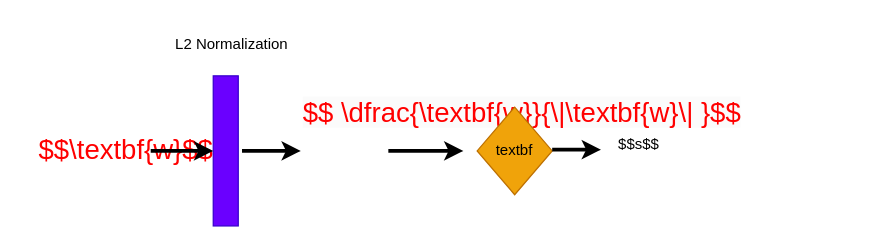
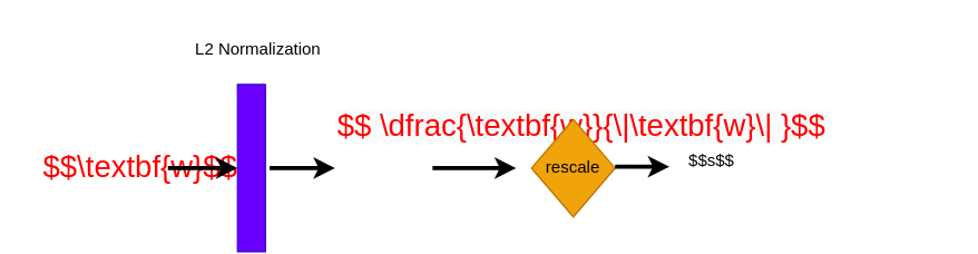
- <mxCell id="8" value="textbf" style="rhombus;whiteSpace=wrap;html=1;fillColor=#f0a30a;fontColor=#000000;strokeColor=#BD7000;" vertex="1" parent="1"><mxGeometry x="381" y="85" width="60" height="70" as="geometry" /></mxCell>
+ <mxCell id="8" value="rescale" style="rhombus;whiteSpace=wrap;html=1;fillColor=#f0a30a;fontColor=#000000;strokeColor=#BD7000;" vertex="1" parent="1"><mxGeometry x="381" y="85" width="60" height="70" as="geometry" /></mxCell>
